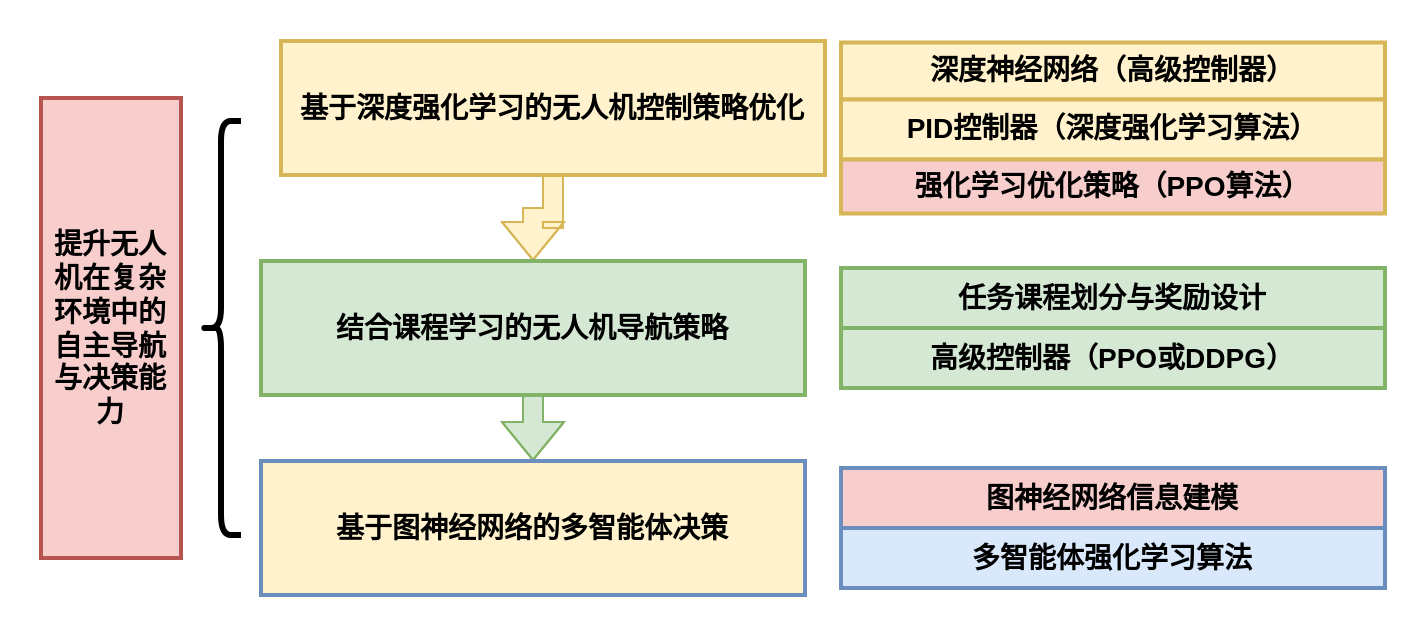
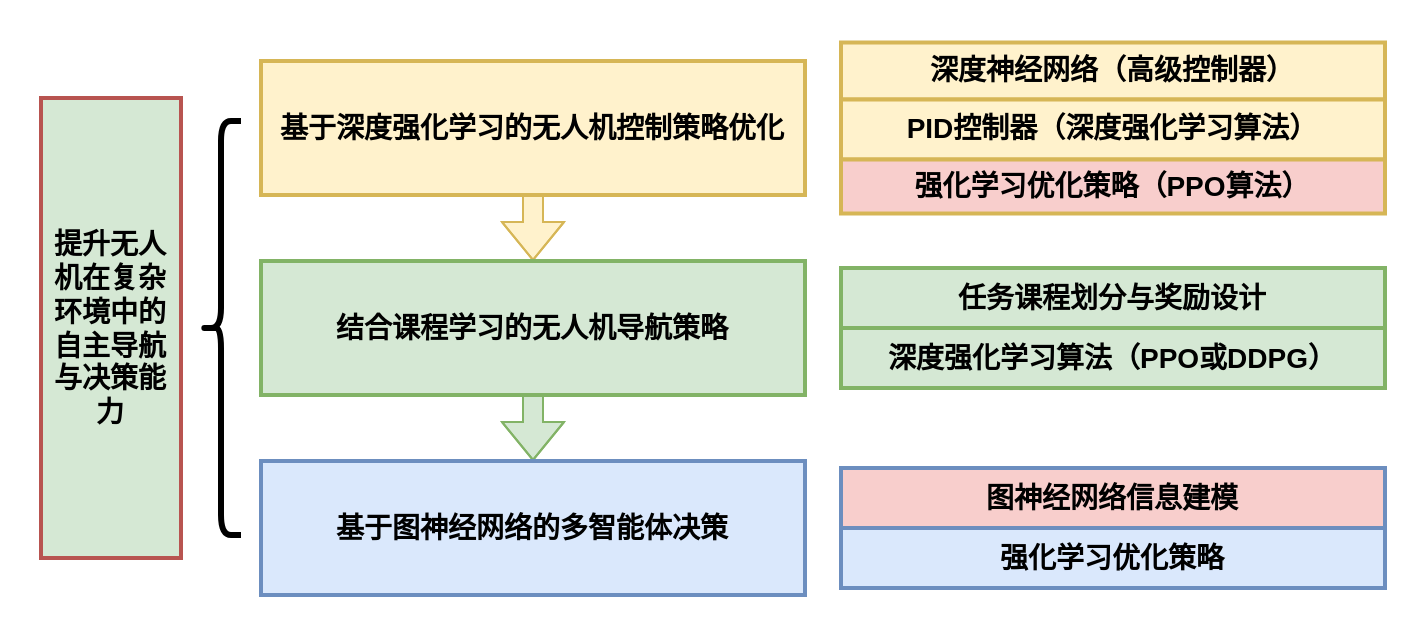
- <mxCell id="4" value="基于深度强化学习的无人机控制策略优化" style="whiteSpace=wrap;strokeWidth=2;fillColor=#fff2cc;strokeColor=#d6b656;fontStyle=1;fontSize=14;" parent="1" vertex="1"><mxGeometry x="140" y="20" width="272" height="67" as="geometry" /></mxCell>
+ <mxCell id="4" value="基于深度强化学习的无人机控制策略优化" style="whiteSpace=wrap;strokeWidth=2;fillColor=#fff2cc;strokeColor=#d6b656;fontStyle=1;fontSize=14;" parent="1" vertex="1"><mxGeometry x="130" y="30" width="272" height="67" as="geometry" /></mxCell>
- <mxCell id="2" value="提升无人机在复杂环境中的自主导航与决策能力" style="whiteSpace=wrap;strokeWidth=2;fillColor=#f8cecc;strokeColor=#b85450;fontStyle=1;fontSize=14;" parent="1" vertex="1"><mxGeometry x="20" y="48.5" width="70" height="230" as="geometry" /></mxCell>
+ <mxCell id="2" value="提升无人机在复杂环境中的自主导航与决策能力" style="whiteSpace=wrap;strokeWidth=2;fillColor=#d5e8d4;strokeColor=#b85450;fontStyle=1;fontSize=14;" parent="1" vertex="1"><mxGeometry x="20" y="48.5" width="70" height="230" as="geometry" /></mxCell>
- <mxCell id="13" value="高级控制器（PPO或DDPG）" style="whiteSpace=wrap;strokeWidth=2;fillColor=#d5e8d4;strokeColor=#82b366;fontStyle=1;fontSize=14;" parent="1" vertex="1"><mxGeometry x="420" y="163.5" width="272" height="30" as="geometry" /></mxCell>
+ <mxCell id="13" value="深度强化学习算法（PPO或DDPG）" style="whiteSpace=wrap;strokeWidth=2;fillColor=#d5e8d4;strokeColor=#82b366;fontStyle=1;fontSize=14;" parent="1" vertex="1"><mxGeometry x="420" y="163.5" width="272" height="30" as="geometry" /></mxCell>
- <mxCell id="7" value="基于图神经网络的多智能体决策" style="whiteSpace=wrap;strokeWidth=2;fillColor=#fff2cc;strokeColor=#6c8ebf;fontStyle=1;fontSize=14;" parent="1" vertex="1"><mxGeometry x="130" y="230" width="272" height="67" as="geometry" /></mxCell>
+ <mxCell id="7" value="基于图神经网络的多智能体决策" style="whiteSpace=wrap;strokeWidth=2;fillColor=#dae8fc;strokeColor=#6c8ebf;fontStyle=1;fontSize=14;" parent="1" vertex="1"><mxGeometry x="130" y="230" width="272" height="67" as="geometry" /></mxCell>
- <mxCell id="15" value="多智能体强化学习算法" style="whiteSpace=wrap;strokeWidth=2;fillColor=#dae8fc;strokeColor=#6c8ebf;fontStyle=1;fontSize=14;" vertex="1" parent="1"><mxGeometry x="420" y="263.5" width="272" height="30" as="geometry" /></mxCell>
+ <mxCell id="15" value="强化学习优化策略" style="whiteSpace=wrap;strokeWidth=2;fillColor=#dae8fc;strokeColor=#6c8ebf;fontStyle=1;fontSize=14;" vertex="1" parent="1"><mxGeometry x="420" y="263.5" width="272" height="30" as="geometry" /></mxCell>
